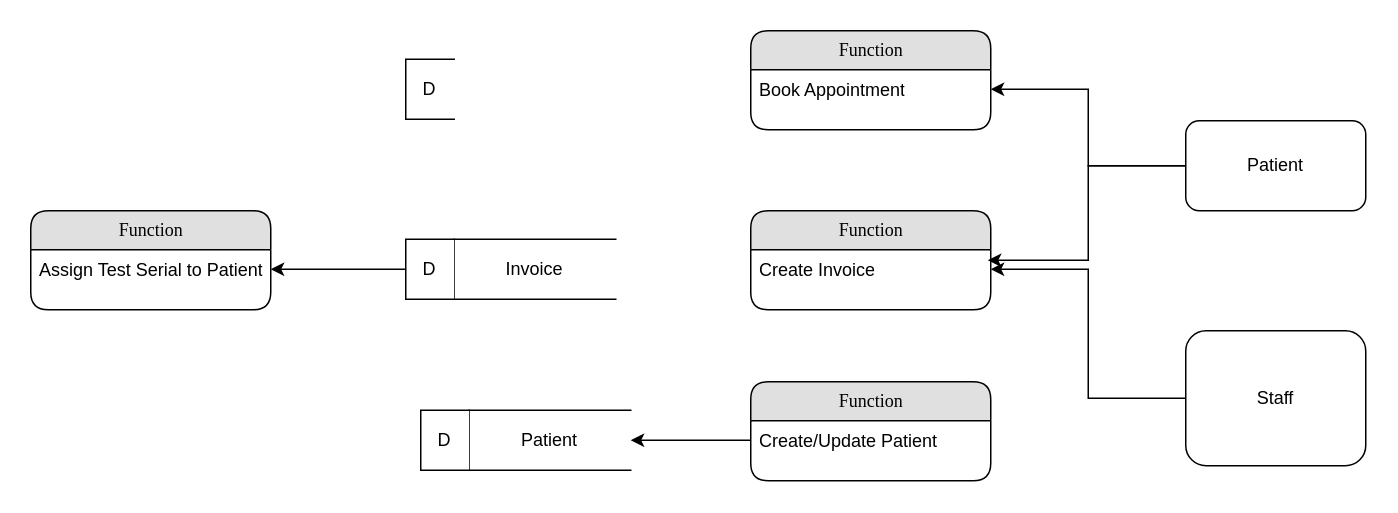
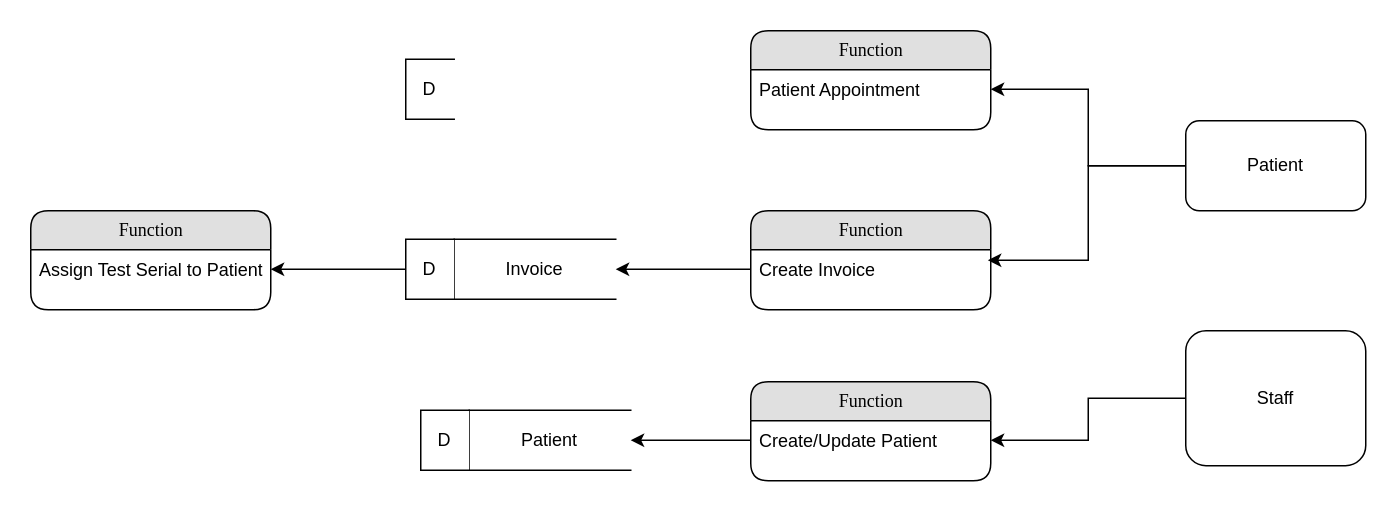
- <mxCell id="11" value="Book Appointment" style="text;html=1;strokeColor=none;fillColor=none;spacingLeft=4;spacingRight=4;whiteSpace=wrap;overflow=hidden;rotatable=0;points=[[0,0.5],[1,0.5]];portConstraint=eastwest;" parent="10" vertex="1"><mxGeometry y="26" width="160" height="26" as="geometry" /></mxCell>
+ <mxCell id="11" value="Patient Appointment" style="text;html=1;strokeColor=none;fillColor=none;spacingLeft=4;spacingRight=4;whiteSpace=wrap;overflow=hidden;rotatable=0;points=[[0,0.5],[1,0.5]];portConstraint=eastwest;" parent="10" vertex="1"><mxGeometry y="26" width="160" height="26" as="geometry" /></mxCell>
+ <mxCell id="25" style="edgeStyle=orthogonalEdgeStyle;rounded=0;orthogonalLoop=1;jettySize=auto;html=1;exitX=0;exitY=0.5;exitDx=0;exitDy=0;" edge="1" parent="1" source="3" target="15"><mxGeometry relative="1" as="geometry" /></mxCell>
- <mxCell id="5" style="edgeStyle=orthogonalEdgeStyle;rounded=0;orthogonalLoop=1;jettySize=auto;html=1;exitX=0;exitY=0.5;exitDx=0;exitDy=0;" edge="1" parent="1" source="6" target="3"><mxGeometry relative="1" as="geometry" /></mxCell>
+ <mxCell id="4" style="edgeStyle=orthogonalEdgeStyle;rounded=0;orthogonalLoop=1;jettySize=auto;html=1;exitX=0;exitY=0.5;exitDx=0;exitDy=0;" edge="1" parent="1" source="6" target="20"><mxGeometry relative="1" as="geometry" /></mxCell>
